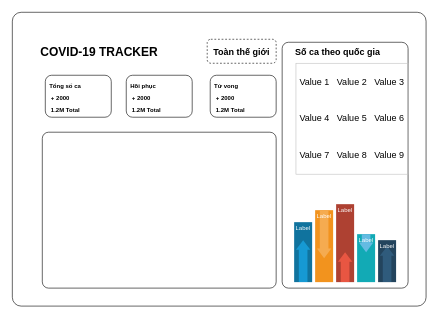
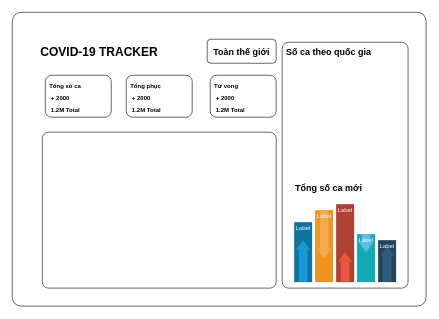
- <mxCell id="4" value="Toàn thế giới" style="rounded=1;whiteSpace=wrap;html=1;fontSize=15;fontStyle=1;dashed=1;" vertex="1" parent="1"><mxGeometry x="345" y="65" width="115" height="40" as="geometry" /></mxCell>
+ <mxCell id="4" value="Toàn thế giới" style="rounded=1;whiteSpace=wrap;html=1;fontSize=15;fontStyle=1" vertex="1" parent="1"><mxGeometry x="345" y="65" width="115" height="40" as="geometry" /></mxCell>
- <mxCell id="20" value="&lt;b&gt;Số ca theo quốc gia&lt;/b&gt;" style="text;html=1;strokeColor=none;fillColor=none;align=left;verticalAlign=middle;whiteSpace=wrap;rounded=0;fontSize=15;" vertex="1" parent="1"><mxGeometry x="490" y="75" width="160" height="20" as="geometry" /></mxCell>
+ <mxCell id="20" value="&lt;b&gt;Số ca theo quốc gia&lt;/b&gt;" style="text;html=1;strokeColor=none;fillColor=none;align=left;verticalAlign=middle;whiteSpace=wrap;rounded=0;fontSize=15;" vertex="1" parent="1"><mxGeometry x="475" y="75" width="160" height="20" as="geometry" /></mxCell>
- <mxCell id="11" value="&lt;span style=&quot;font-size: 10px&quot;&gt;Hồi phục&lt;/span&gt;" style="text;html=1;strokeColor=none;fillColor=none;align=left;verticalAlign=middle;whiteSpace=wrap;rounded=0;fontSize=15;fontStyle=1" vertex="1" parent="1"><mxGeometry x="215" y="140" width="100" as="geometry" /></mxCell>
+ <mxCell id="11" value="&lt;span style=&quot;font-size: 10px&quot;&gt;Tổng phục&lt;/span&gt;" style="text;html=1;strokeColor=none;fillColor=none;align=left;verticalAlign=middle;whiteSpace=wrap;rounded=0;fontSize=15;fontStyle=1" vertex="1" parent="1"><mxGeometry x="215" y="140" width="100" as="geometry" /></mxCell>
- <mxCell id="37" value="&lt;table border=&quot;0&quot; width=&quot;100%&quot; height=&quot;100%&quot; style=&quot;width:100%;height:100%;border-collapse:collapse;&quot;&gt;&lt;tr&gt;&lt;td align=&quot;center&quot;&gt;Value 1&lt;/td&gt;&lt;td align=&quot;center&quot;&gt;Value 2&lt;/td&gt;&lt;td align=&quot;center&quot;&gt;Value 3&lt;/td&gt;&lt;/tr&gt;&lt;tr&gt;&lt;td align=&quot;center&quot;&gt;Value 4&lt;/td&gt;&lt;td align=&quot;center&quot;&gt;Value 5&lt;/td&gt;&lt;td align=&quot;center&quot;&gt;Value 6&lt;/td&gt;&lt;/tr&gt;&lt;tr&gt;&lt;td align=&quot;center&quot;&gt;Value 7&lt;/td&gt;&lt;td align=&quot;center&quot;&gt;Value 8&lt;/td&gt;&lt;td align=&quot;center&quot;&gt;Value 9&lt;/td&gt;&lt;/tr&gt;&lt;/table&gt;" style="text;html=1;strokeColor=#c0c0c0;fillColor=none;overflow=fill;fontSize=15;" vertex="1" parent="1"><mxGeometry x="493" y="105" width="187" height="185" as="geometry" /></mxCell>
+ <mxCell id="21" value="&lt;b&gt;Tổng số ca mới&lt;/b&gt;" style="text;html=1;strokeColor=none;fillColor=none;align=left;verticalAlign=middle;whiteSpace=wrap;rounded=0;fontSize=15;" vertex="1" parent="1"><mxGeometry x="490" y="300" width="140" height="25" as="geometry" /></mxCell>
